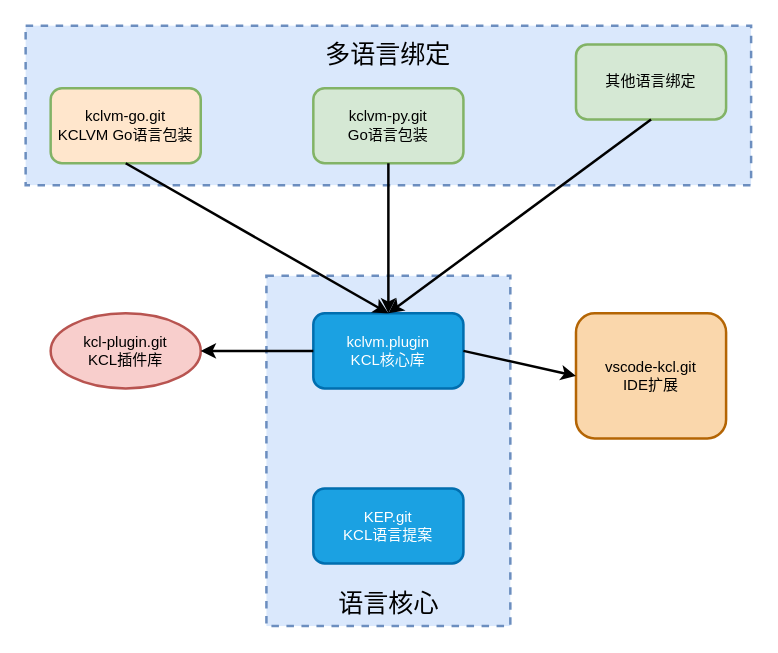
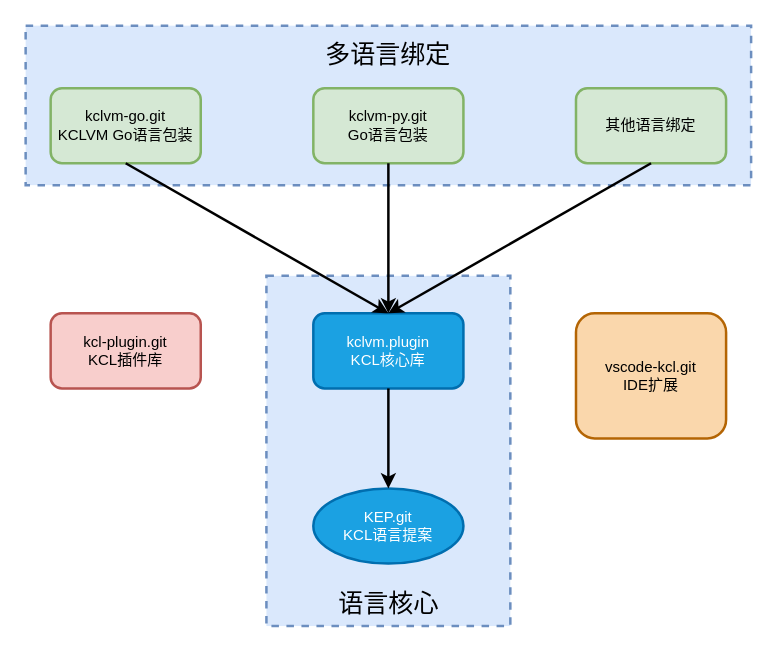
- <mxCell id="9" value="其他语言绑定" style="rounded=1;whiteSpace=wrap;html=1;strokeWidth=2;fillColor=#d5e8d4;strokeColor=#82b366;" parent="1" vertex="1"><mxGeometry x="460" y="35" width="120" height="60" as="geometry" /></mxCell>
+ <mxCell id="9" value="其他语言绑定" style="rounded=1;whiteSpace=wrap;html=1;strokeWidth=2;fillColor=#d5e8d4;strokeColor=#82b366;" parent="1" vertex="1"><mxGeometry x="460" y="70" width="120" height="60" as="geometry" /></mxCell>
- <mxCell id="6" value="kclvm-go.git&lt;br&gt;KCLVM Go语言包装" style="rounded=1;whiteSpace=wrap;html=1;strokeWidth=2;fillColor=#ffe6cc;strokeColor=#82b366;" parent="1" vertex="1"><mxGeometry x="40" y="70" width="120" height="60" as="geometry" /></mxCell>
+ <mxCell id="6" value="kclvm-go.git&lt;br&gt;KCLVM Go语言包装" style="rounded=1;whiteSpace=wrap;html=1;strokeWidth=2;fillColor=#d5e8d4;strokeColor=#82b366;" parent="1" vertex="1"><mxGeometry x="40" y="70" width="120" height="60" as="geometry" /></mxCell>
- <mxCell id="7" value="kcl-plugin.git&lt;br&gt;KCL插件库" style="ellipse;whiteSpace=wrap;html=1;strokeWidth=2;fillColor=#f8cecc;strokeColor=#b85450;" parent="1" vertex="1"><mxGeometry x="40" y="250" width="120" height="60" as="geometry" /></mxCell>
+ <mxCell id="7" value="kcl-plugin.git&lt;br&gt;KCL插件库" style="rounded=1;whiteSpace=wrap;html=1;strokeWidth=2;fillColor=#f8cecc;strokeColor=#b85450;" parent="1" vertex="1"><mxGeometry x="40" y="250" width="120" height="60" as="geometry" /></mxCell>
- <mxCell id="10" value="" style="endArrow=classic;html=1;strokeWidth=2;exitX=0;exitY=0.5;exitDx=0;exitDy=0;entryX=1;entryY=0.5;entryDx=0;entryDy=0;" parent="1" source="5" target="7" edge="1"><mxGeometry x="-500" y="-120" width="50" height="50" as="geometry"><mxPoint x="330" as="sourcePoint" y="220" /><mxPoint x="170" y="280" as="targetPoint" /></mxGeometry></mxCell>
- <mxCell id="15" value="" style="endArrow=classic;html=1;strokeWidth=2;exitX=1;exitY=0.5;exitDx=0;exitDy=0;entryX=0;entryY=0.5;entryDx=0;entryDy=0;" parent="1" source="5" target="4" edge="1"><mxGeometry x="-460" y="-80" width="50" height="50" as="geometry"><mxPoint x="290" y="320" as="sourcePoint" /><mxPoint x="210" y="320" as="targetPoint" /></mxGeometry></mxCell>
+ <mxCell id="16" value="" style="endArrow=classic;html=1;strokeWidth=2;exitX=0.5;exitY=1;exitDx=0;exitDy=0;entryX=0.5;entryY=0;entryDx=0;entryDy=0;" parent="1" source="5" target="8" edge="1"><mxGeometry x="-450" y="-70" width="50" height="50" as="geometry"><mxPoint x="300" y="330" as="sourcePoint" /><mxPoint x="220" y="330" as="targetPoint" /></mxGeometry></mxCell>
- <mxCell id="8" value="KEP.git&lt;br&gt;KCL语言提案" style="rounded=1;whiteSpace=wrap;html=1;strokeWidth=2;fillColor=#1ba1e2;strokeColor=#006EAF;fontColor=#ffffff;" parent="1" vertex="1"><mxGeometry x="250" y="390" width="120" height="60" as="geometry" /></mxCell>
+ <mxCell id="8" value="KEP.git&lt;br&gt;KCL语言提案" style="ellipse;whiteSpace=wrap;html=1;strokeWidth=2;fillColor=#1ba1e2;strokeColor=#006EAF;fontColor=#ffffff;" parent="1" vertex="1"><mxGeometry x="250" y="390" width="120" height="60" as="geometry" /></mxCell>
